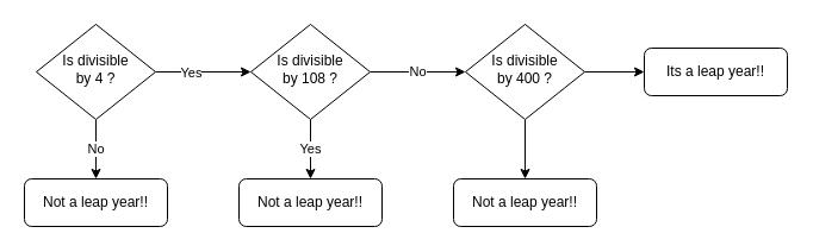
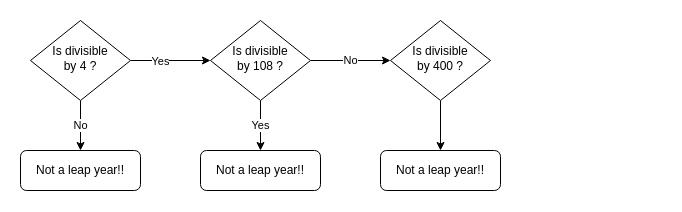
- <mxCell id="12" value="" style="edgeStyle=orthogonalEdgeStyle;rounded=0;orthogonalLoop=1;jettySize=auto;html=1;" edge="1" parent="1" source="13" target="15"><mxGeometry relative="1" as="geometry" /></mxCell>
- <mxCell id="15" value="Its a leap year!!" style="rounded=1;whiteSpace=wrap;html=1;fontSize=12;glass=0;strokeWidth=1;shadow=0;" vertex="1" parent="1"><mxGeometry x="540" y="40" width="120" height="40" as="geometry" /></mxCell>
